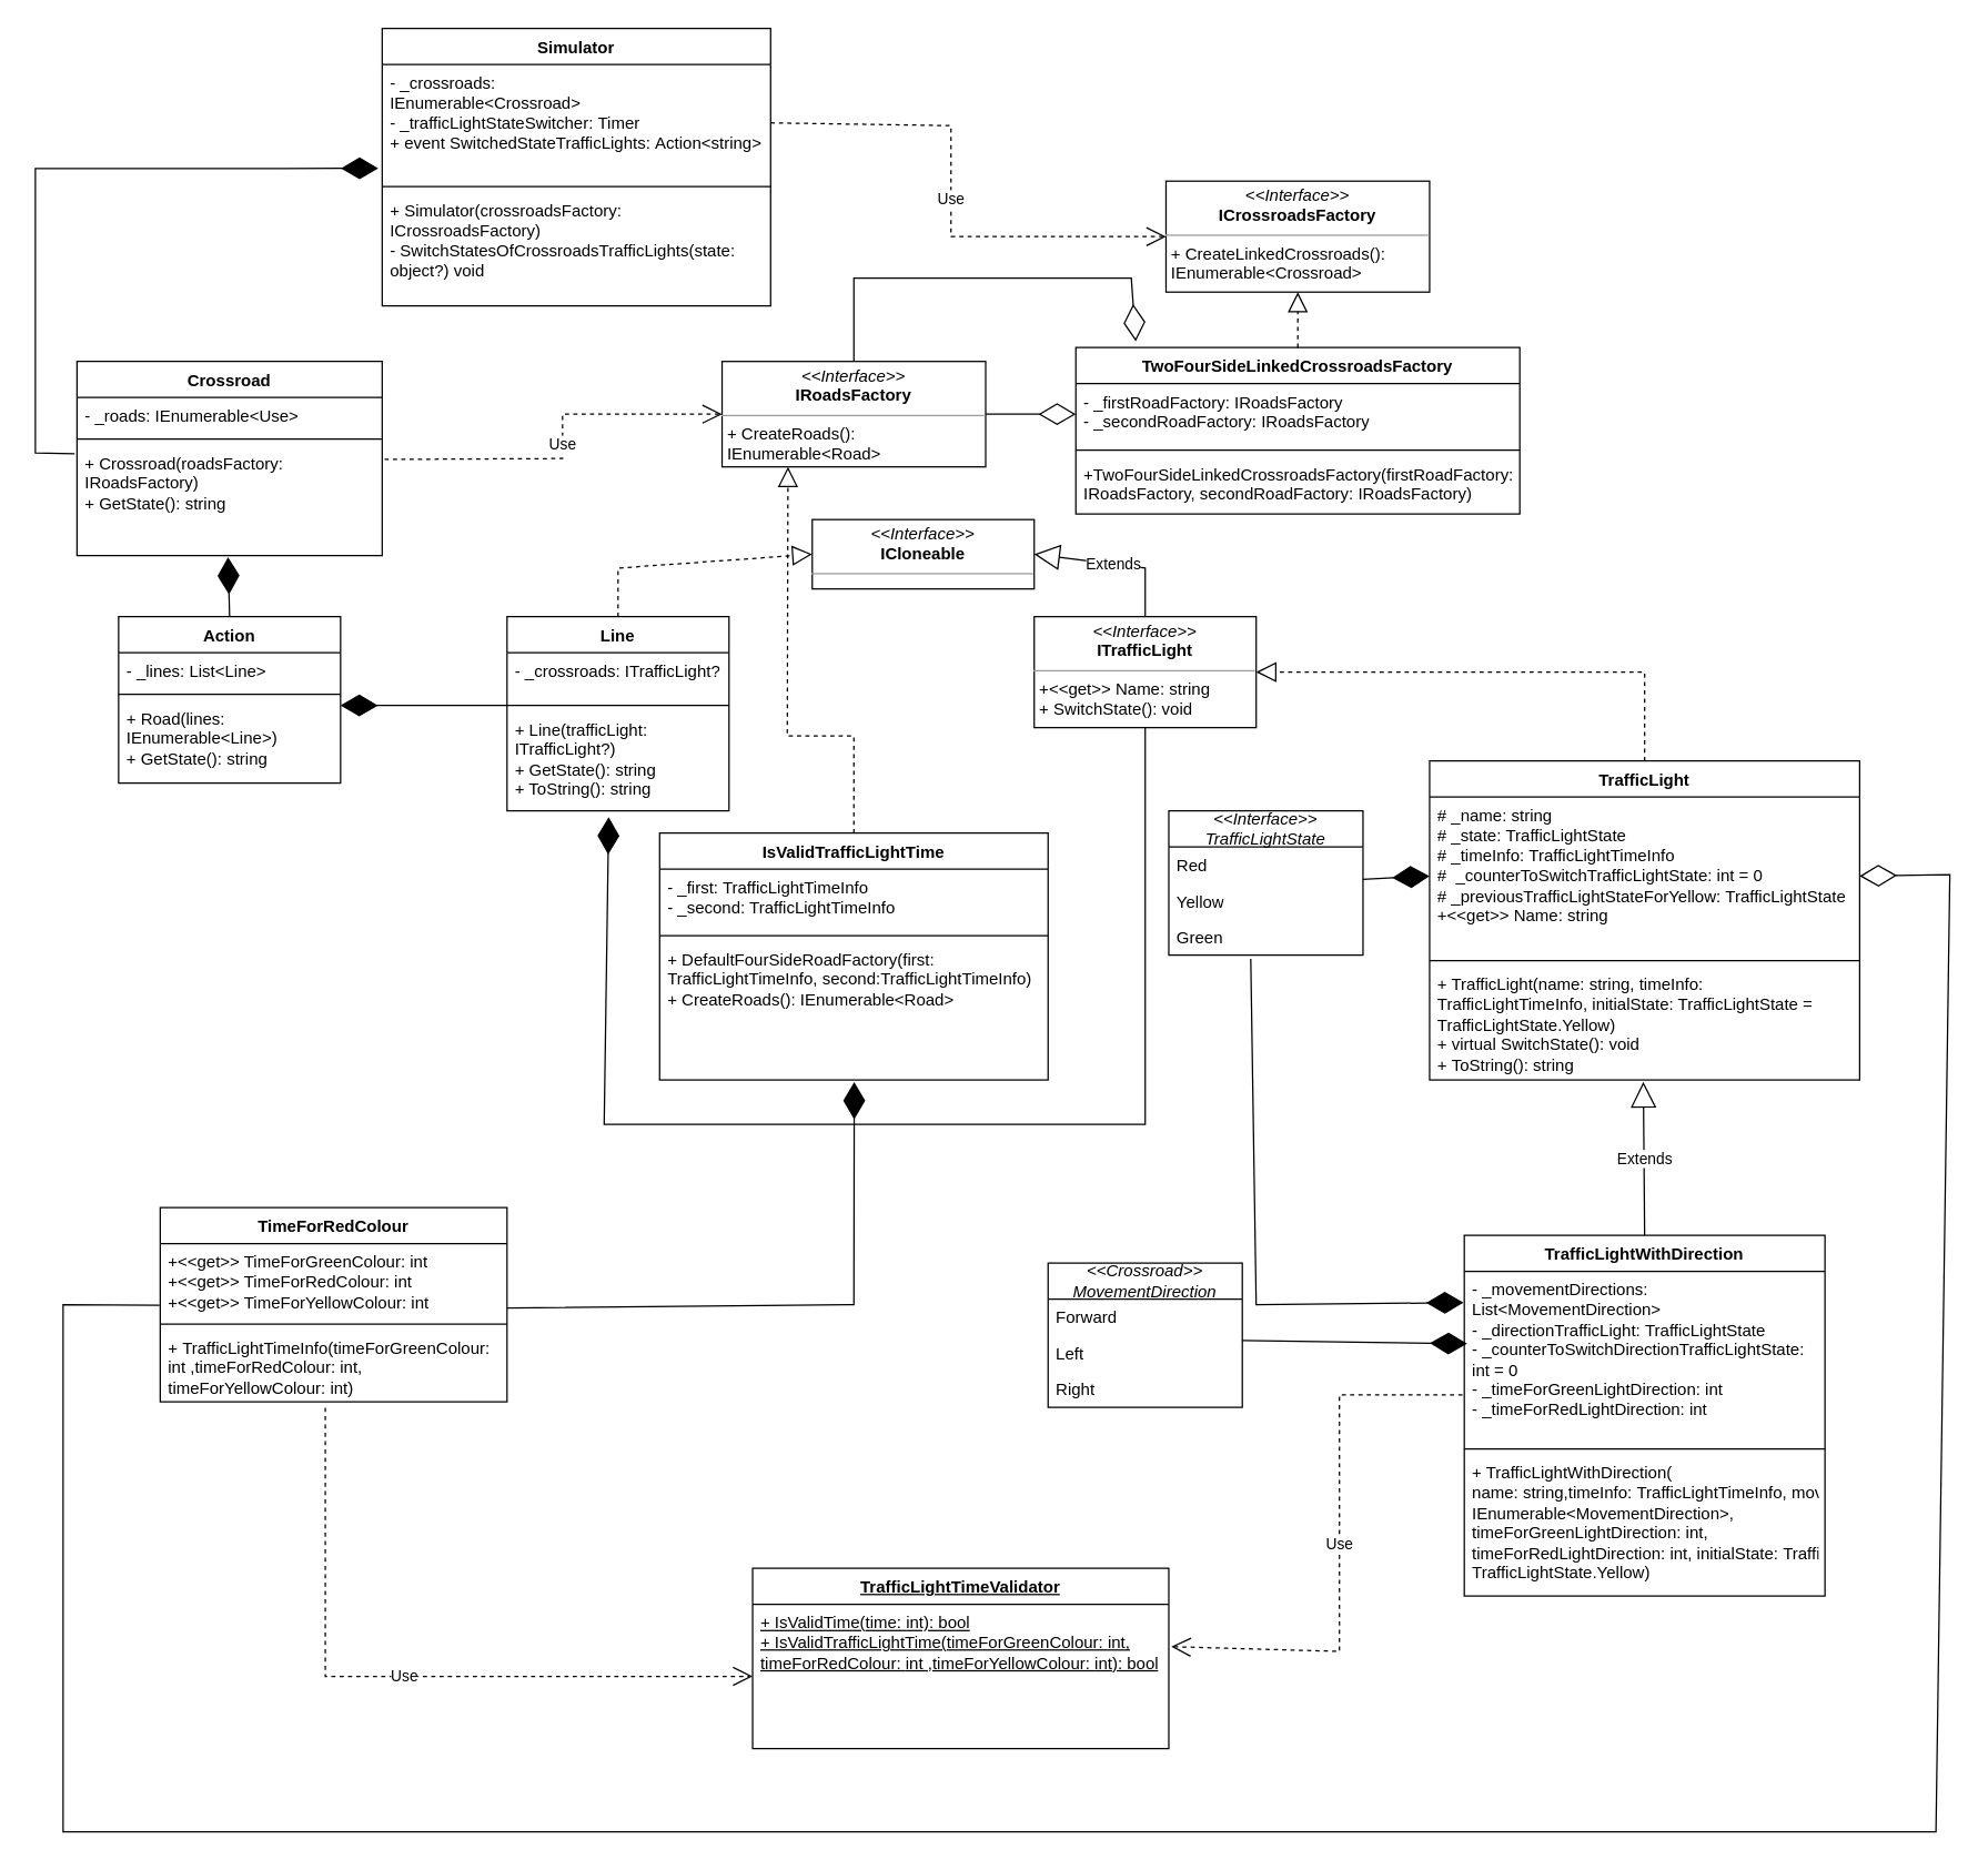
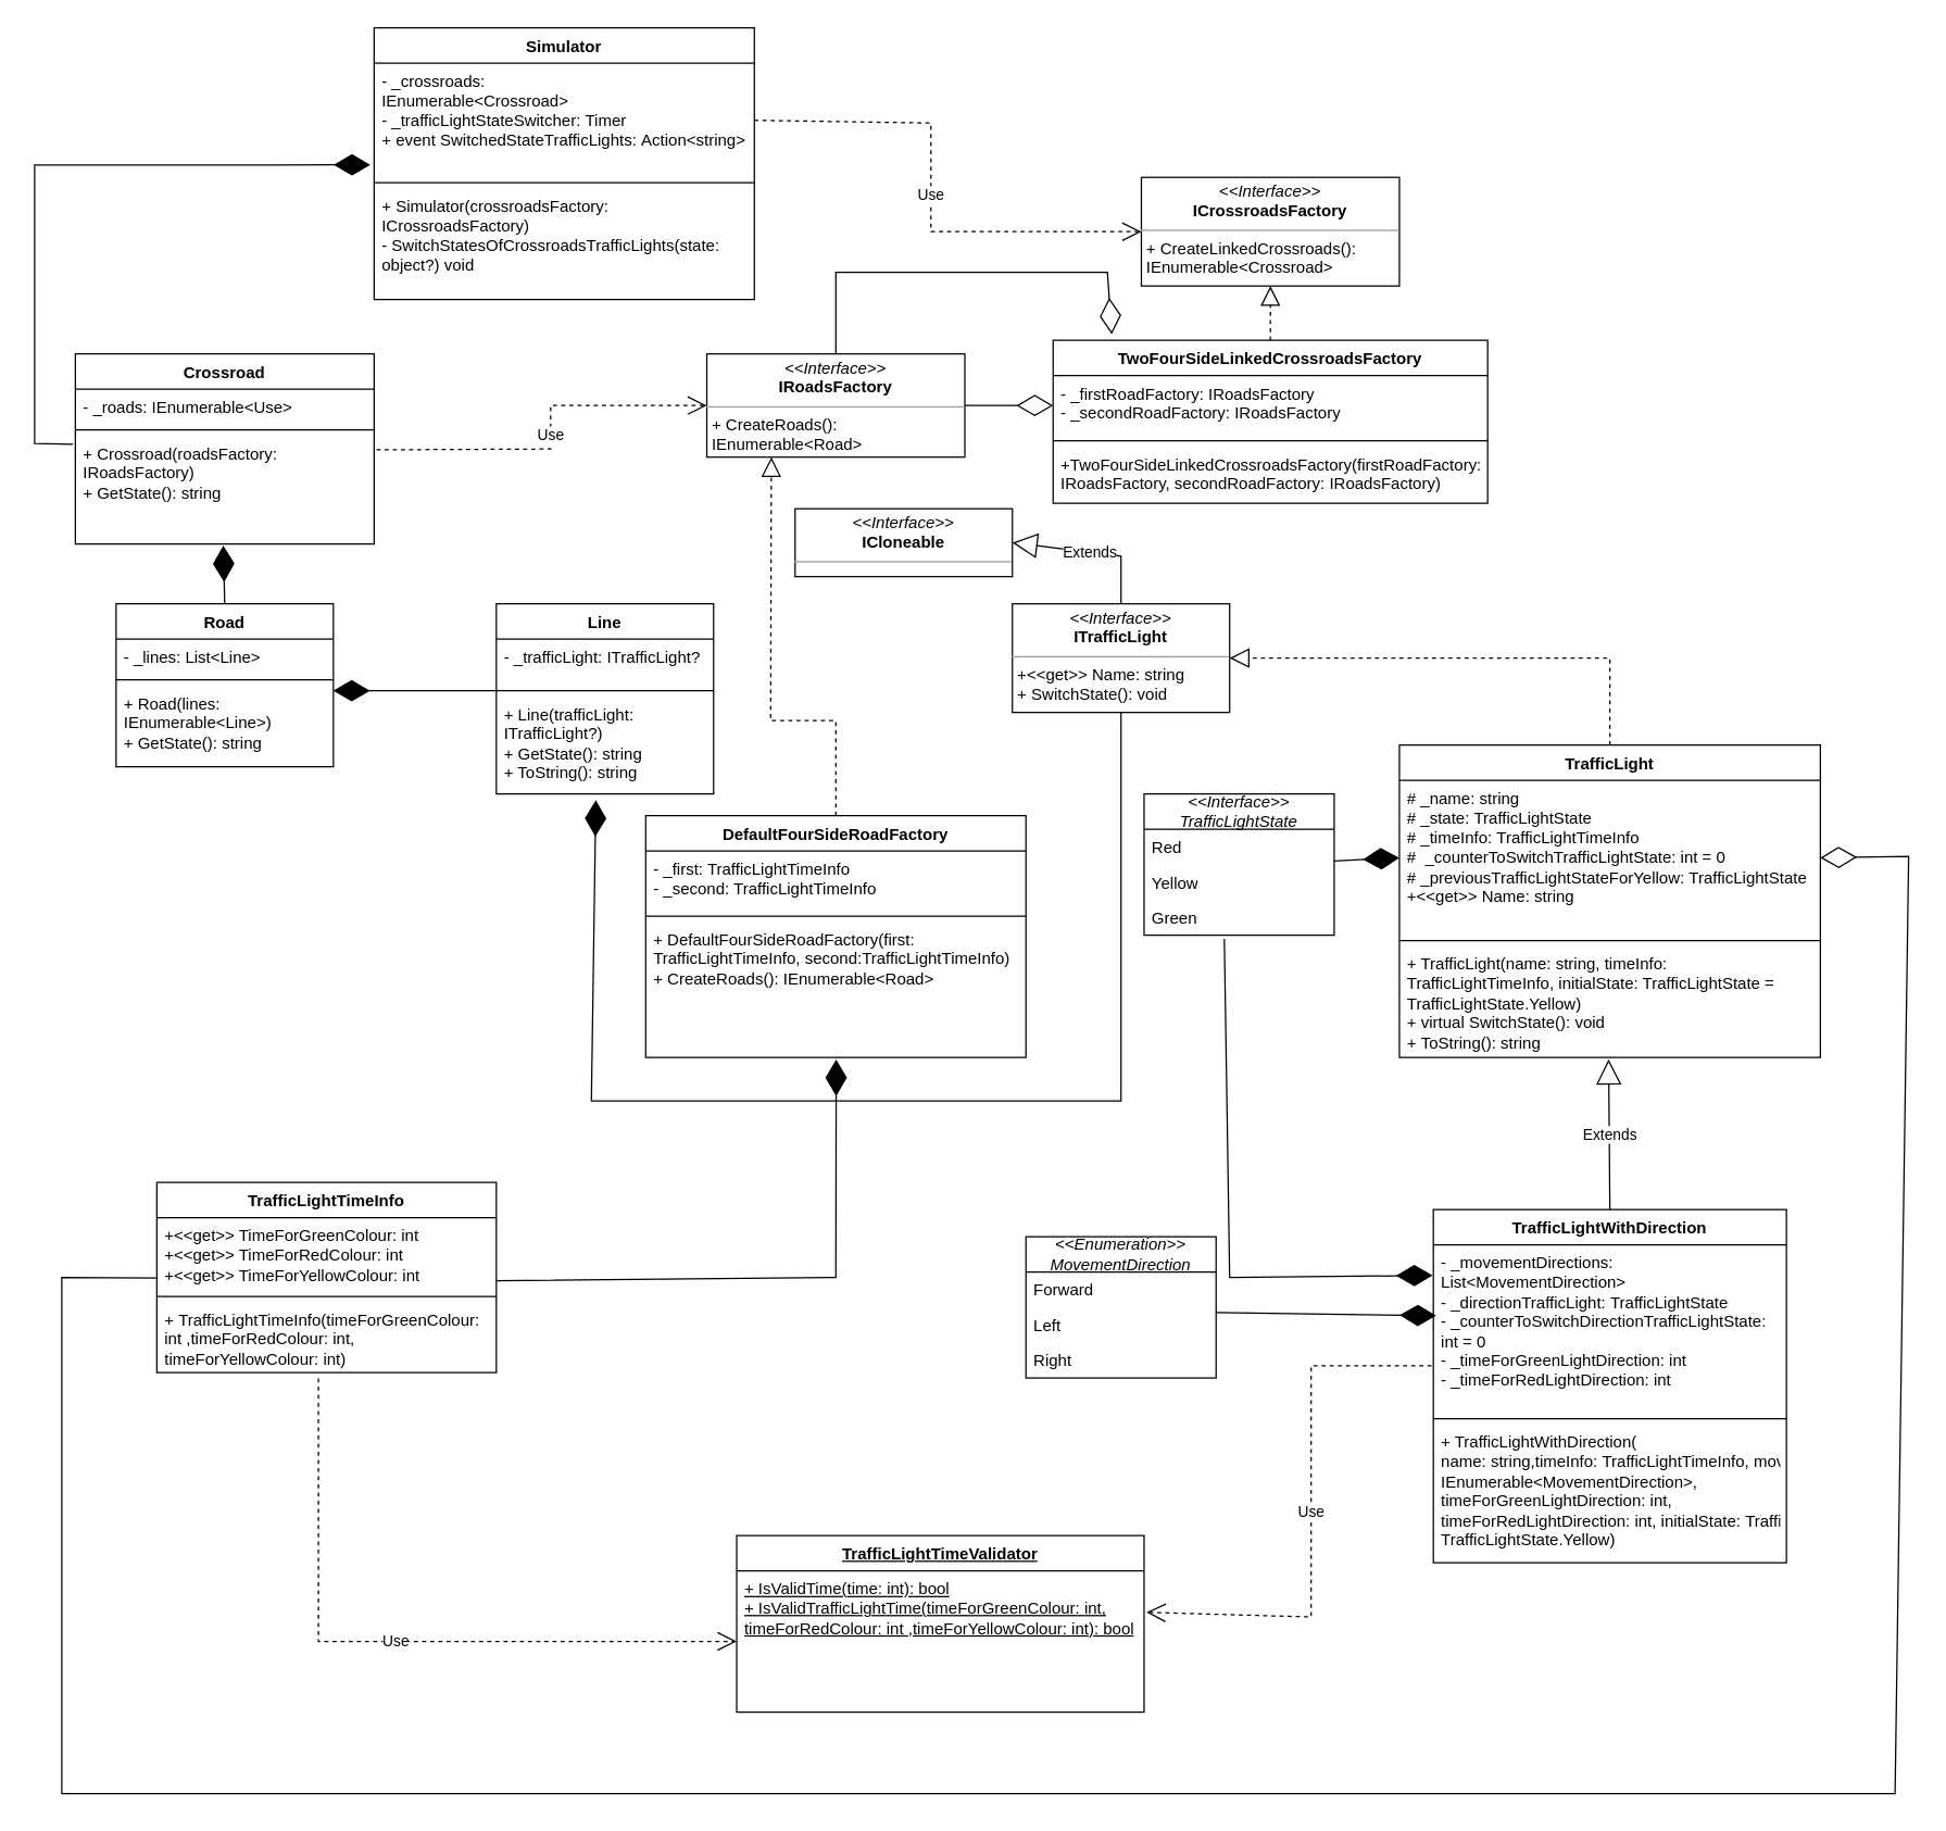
- <mxCell id="48" value="" style="endArrow=block;dashed=1;endFill=0;endSize=12;html=1;rounded=0;exitX=0.5;exitY=0;exitDx=0;exitDy=0;entryX=0;entryY=0.5;entryDx=0;entryDy=0;" edge="1" parent="1" source="13" target="70"><mxGeometry width="160" relative="1" as="geometry"><mxPoint x="500" y="270" as="sourcePoint" /><mxPoint x="660" y="270" as="targetPoint" /><Array as="points"><mxPoint x="440" y="409" /></Array></mxGeometry></mxCell>
- <mxCell id="21" value="Action" style="swimlane;fontStyle=1;align=center;verticalAlign=top;childLayout=stackLayout;horizontal=1;startSize=26;horizontalStack=0;resizeParent=1;resizeParentMax=0;resizeLast=0;collapsible=1;marginBottom=0;whiteSpace=wrap;html=1;" vertex="1" parent="1"><mxGeometry x="80" y="444" width="160" height="120" as="geometry" /></mxCell>
+ <mxCell id="21" value="Road" style="swimlane;fontStyle=1;align=center;verticalAlign=top;childLayout=stackLayout;horizontal=1;startSize=26;horizontalStack=0;resizeParent=1;resizeParentMax=0;resizeLast=0;collapsible=1;marginBottom=0;whiteSpace=wrap;html=1;" vertex="1" parent="1"><mxGeometry x="80" y="444" width="160" height="120" as="geometry" /></mxCell>
- <mxCell id="14" value="-&amp;nbsp;_crossroads:&amp;nbsp;ITrafficLight?" style="text;strokeColor=none;fillColor=none;align=left;verticalAlign=top;spacingLeft=4;spacingRight=4;overflow=hidden;rotatable=0;points=[[0,0.5],[1,0.5]];portConstraint=eastwest;whiteSpace=wrap;html=1;" vertex="1" parent="13"><mxGeometry y="26" width="160" height="34" as="geometry" /></mxCell>
+ <mxCell id="14" value="-&amp;nbsp;_trafficLight:&amp;nbsp;ITrafficLight?" style="text;strokeColor=none;fillColor=none;align=left;verticalAlign=top;spacingLeft=4;spacingRight=4;overflow=hidden;rotatable=0;points=[[0,0.5],[1,0.5]];portConstraint=eastwest;whiteSpace=wrap;html=1;" vertex="1" parent="13"><mxGeometry y="26" width="160" height="34" as="geometry" /></mxCell>
- <mxCell id="6" value="IsValidTrafficLightTime" style="swimlane;fontStyle=1;align=center;verticalAlign=top;childLayout=stackLayout;horizontal=1;startSize=26;horizontalStack=0;resizeParent=1;resizeParentMax=0;resizeLast=0;collapsible=1;marginBottom=0;whiteSpace=wrap;html=1;" vertex="1" parent="1"><mxGeometry x="470" y="600" width="280" height="178" as="geometry" /></mxCell>
+ <mxCell id="6" value="DefaultFourSideRoadFactory" style="swimlane;fontStyle=1;align=center;verticalAlign=top;childLayout=stackLayout;horizontal=1;startSize=26;horizontalStack=0;resizeParent=1;resizeParentMax=0;resizeLast=0;collapsible=1;marginBottom=0;whiteSpace=wrap;html=1;" vertex="1" parent="1"><mxGeometry x="470" y="600" width="280" height="178" as="geometry" /></mxCell>
- <mxCell id="33" value="TimeForRedColour" style="swimlane;fontStyle=1;align=center;verticalAlign=top;childLayout=stackLayout;horizontal=1;startSize=26;horizontalStack=0;resizeParent=1;resizeParentMax=0;resizeLast=0;collapsible=1;marginBottom=0;whiteSpace=wrap;html=1;" vertex="1" parent="1"><mxGeometry x="110" y="870" width="250" height="140" as="geometry" /></mxCell>
+ <mxCell id="33" value="TrafficLightTimeInfo" style="swimlane;fontStyle=1;align=center;verticalAlign=top;childLayout=stackLayout;horizontal=1;startSize=26;horizontalStack=0;resizeParent=1;resizeParentMax=0;resizeLast=0;collapsible=1;marginBottom=0;whiteSpace=wrap;html=1;" vertex="1" parent="1"><mxGeometry x="110" y="870" width="250" height="140" as="geometry" /></mxCell>
- <mxCell id="17" value="&lt;i style=&quot;border-color: var(--border-color);&quot;&gt;&amp;lt;&amp;lt;Crossroad&amp;gt;&amp;gt;&lt;br&gt;MovementDirection&lt;br&gt;&lt;/i&gt;" style="swimlane;fontStyle=0;childLayout=stackLayout;horizontal=1;startSize=26;fillColor=none;horizontalStack=0;resizeParent=1;resizeParentMax=0;resizeLast=0;collapsible=1;marginBottom=0;whiteSpace=wrap;html=1;" vertex="1" parent="1"><mxGeometry x="750" y="910" width="140" height="104" as="geometry" /></mxCell>
+ <mxCell id="17" value="&lt;i style=&quot;border-color: var(--border-color);&quot;&gt;&amp;lt;&amp;lt;Enumeration&amp;gt;&amp;gt;&lt;br&gt;MovementDirection&lt;br&gt;&lt;/i&gt;" style="swimlane;fontStyle=0;childLayout=stackLayout;horizontal=1;startSize=26;fillColor=none;horizontalStack=0;resizeParent=1;resizeParentMax=0;resizeLast=0;collapsible=1;marginBottom=0;whiteSpace=wrap;html=1;" vertex="1" parent="1"><mxGeometry x="750" y="910" width="140" height="104" as="geometry" /></mxCell>
